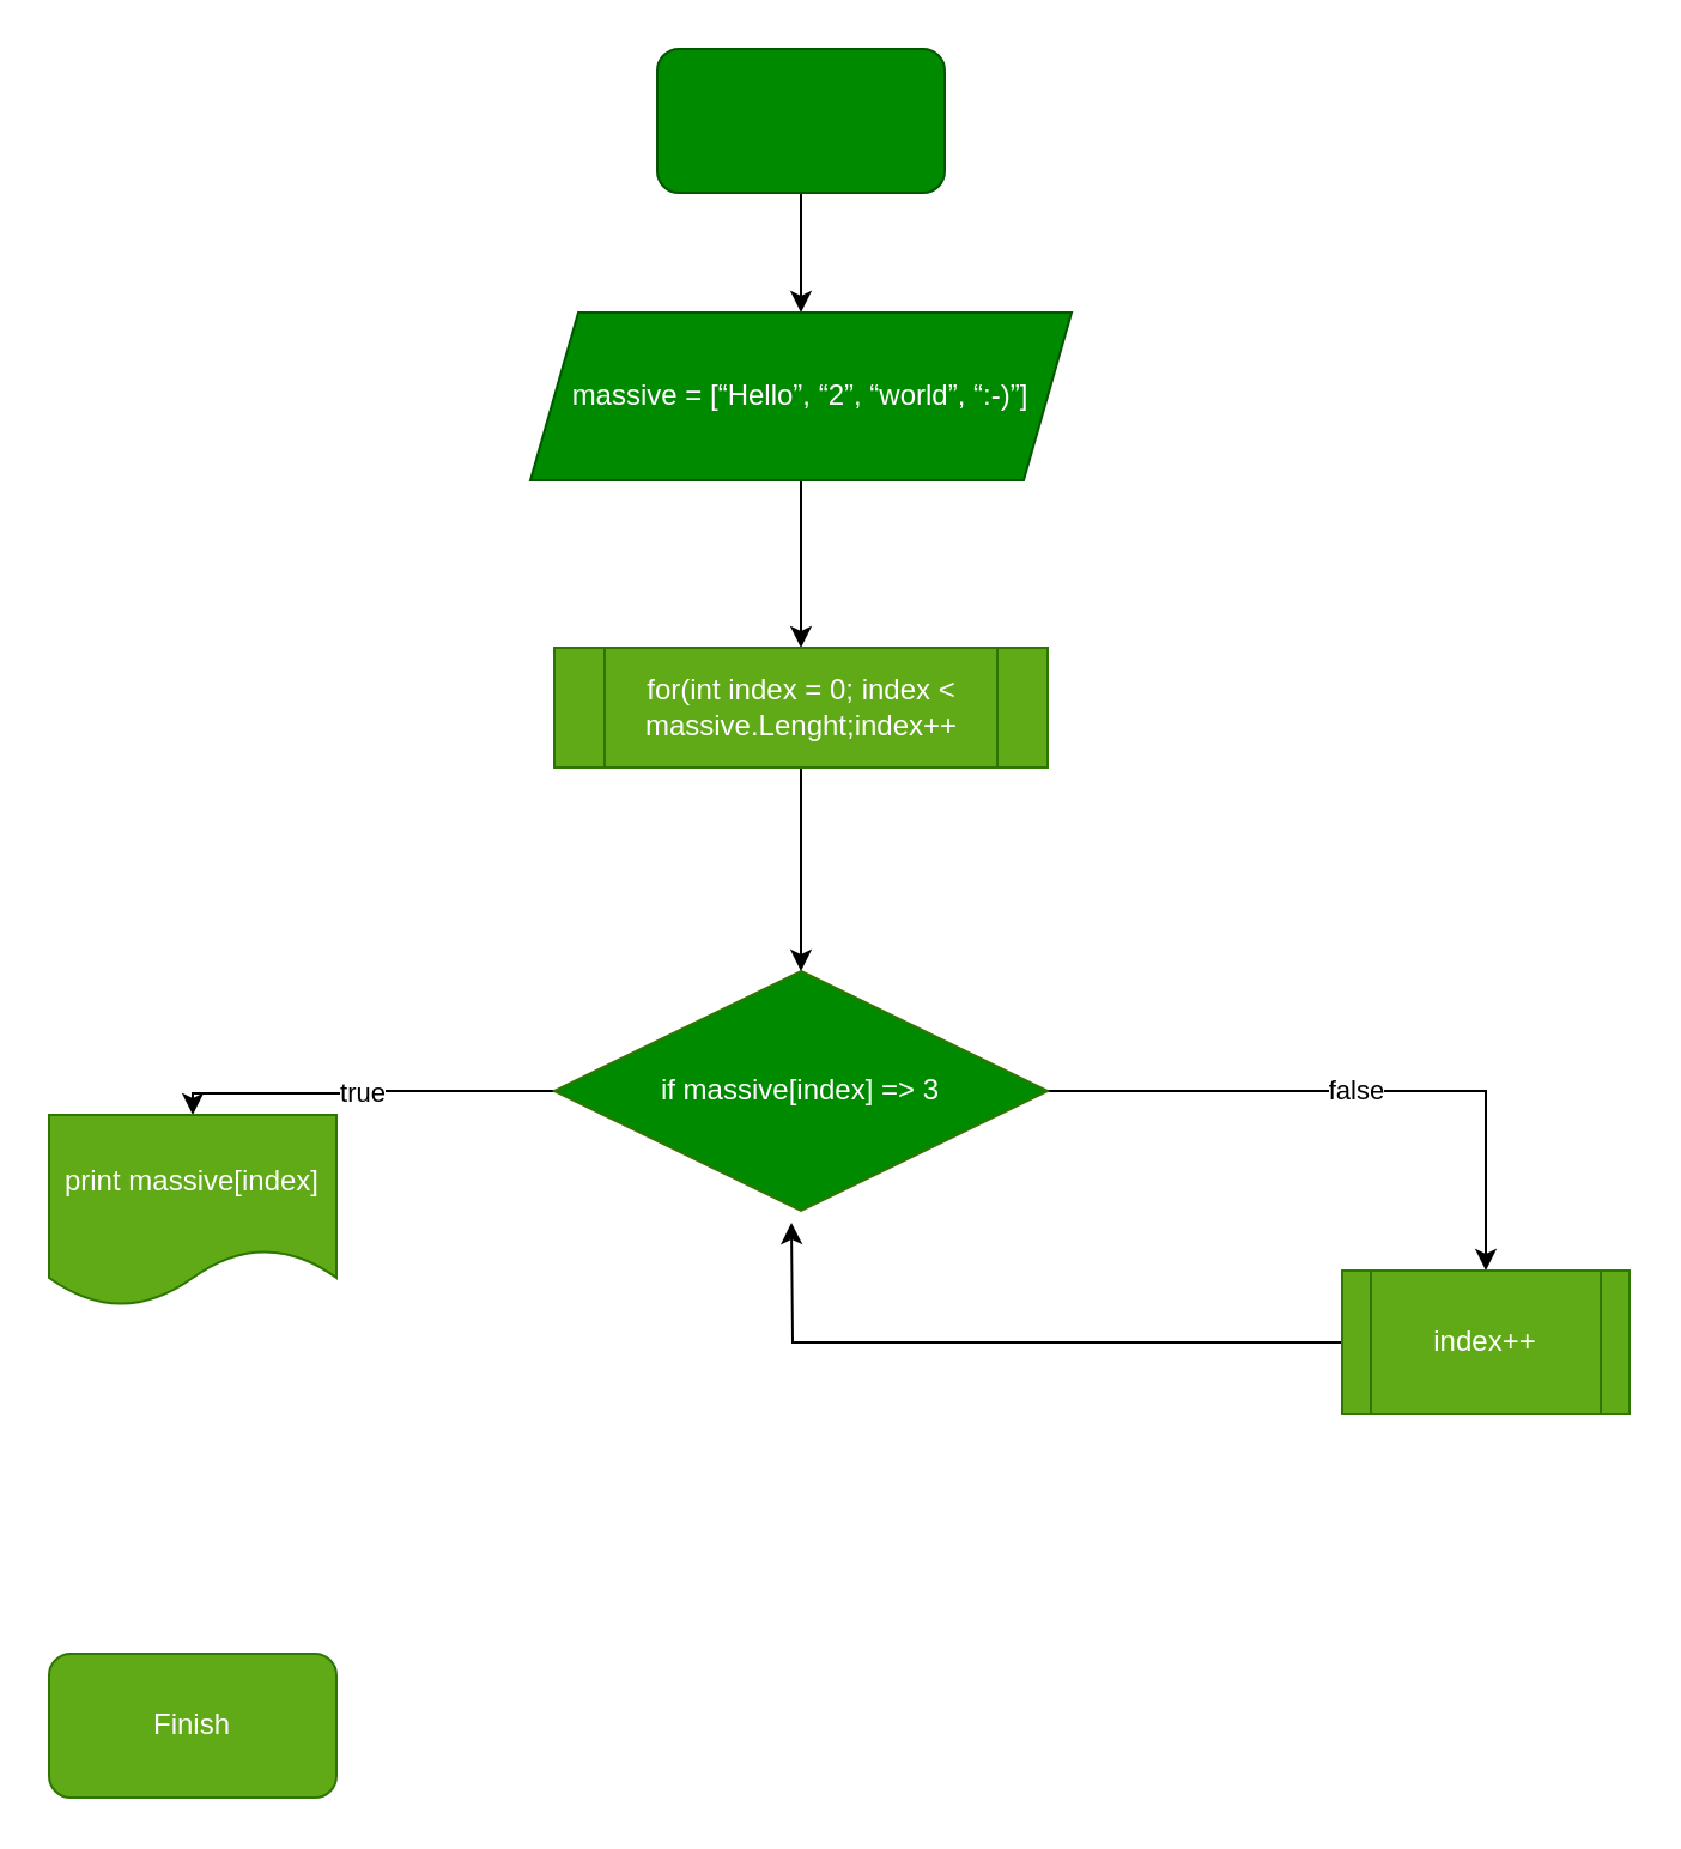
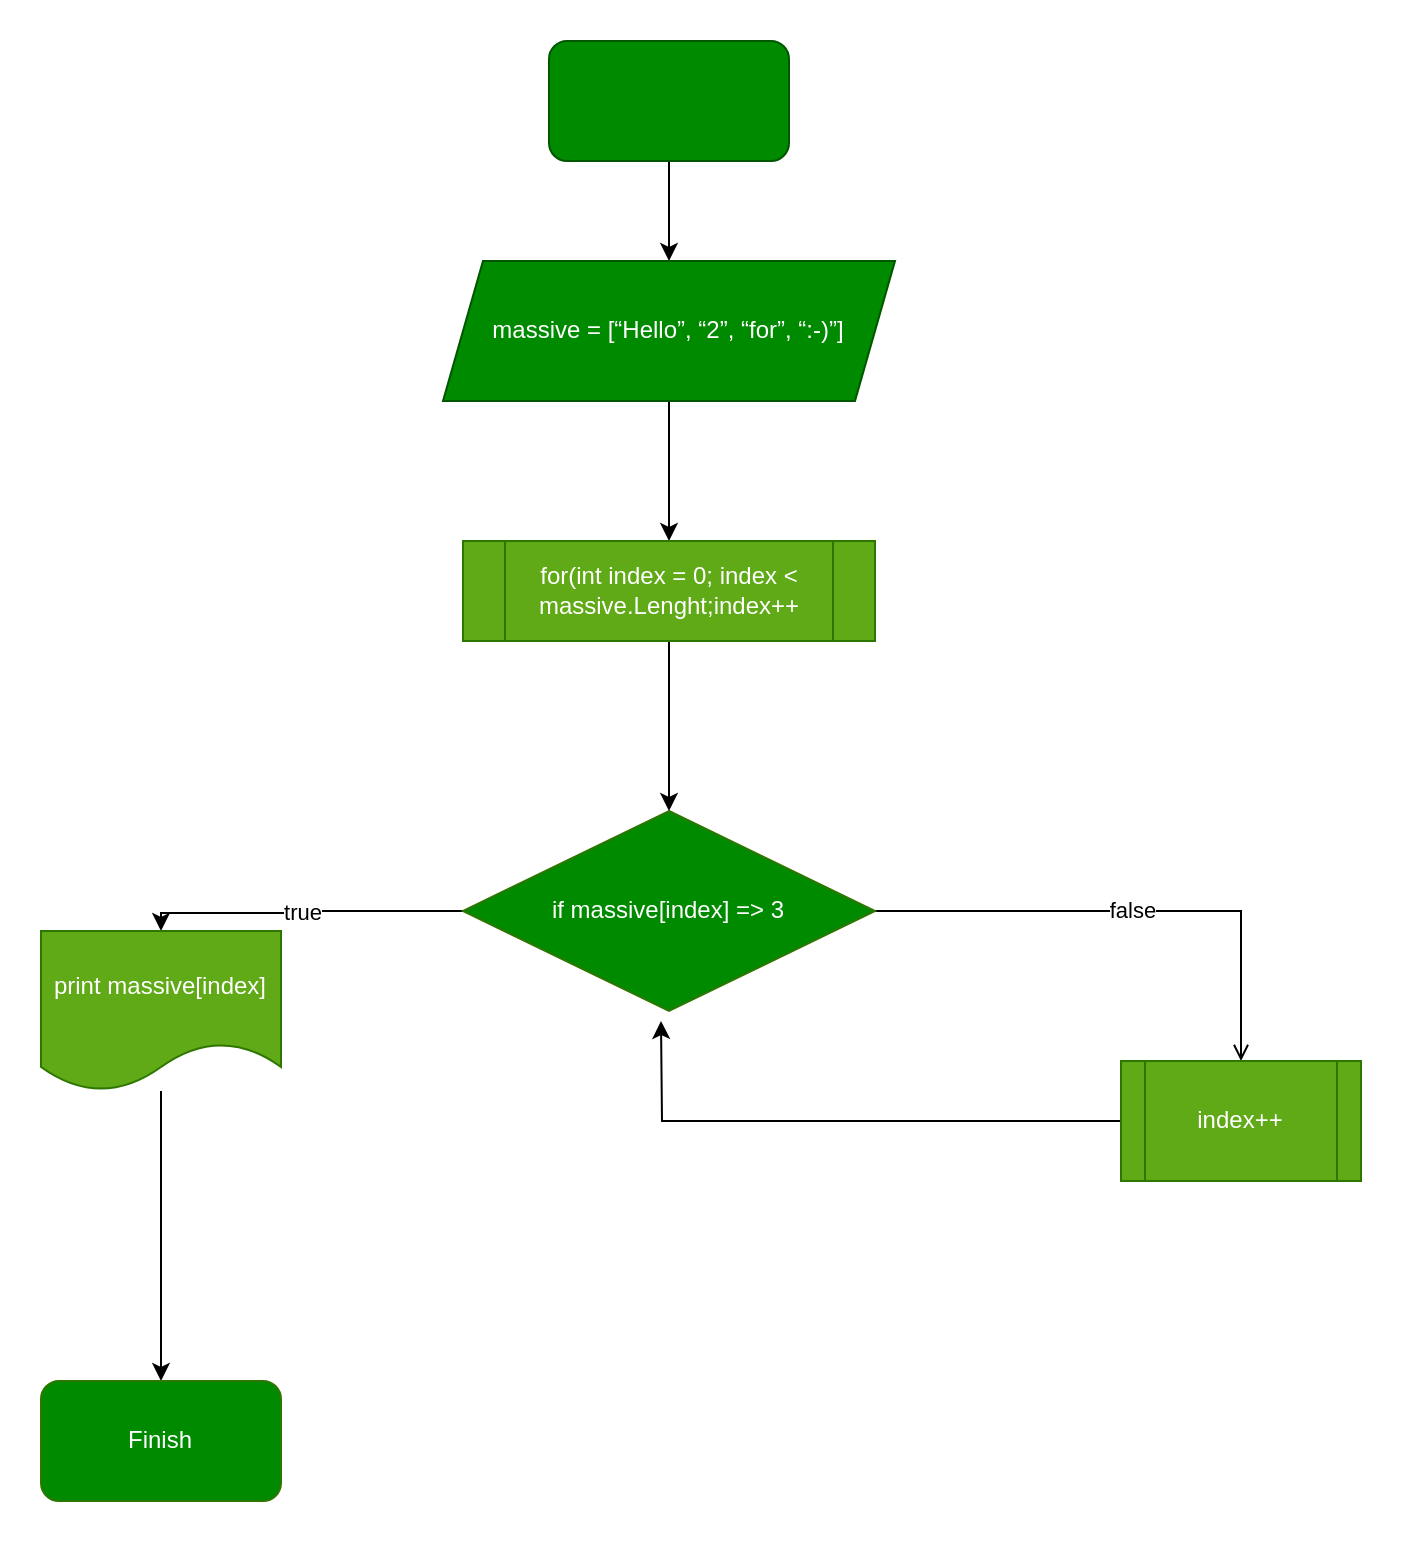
- <mxCell id="5" value="massive =&amp;nbsp;[“Hello”, “2”, “world”, “:-)”]&lt;br&gt;" style="shape=parallelogram;perimeter=parallelogramPerimeter;whiteSpace=wrap;html=1;fixedSize=1;fillColor=#008a00;fontColor=#ffffff;strokeColor=#005700;" vertex="1" parent="1"><mxGeometry x="221" y="130" width="226" height="70" as="geometry" /></mxCell>
+ <mxCell id="5" value="massive =&amp;nbsp;[“Hello”, “2”, “for”, “:-)”]&lt;br&gt;" style="shape=parallelogram;perimeter=parallelogramPerimeter;whiteSpace=wrap;html=1;fixedSize=1;fillColor=#008a00;fontColor=#ffffff;strokeColor=#005700;" vertex="1" parent="1"><mxGeometry x="221" y="130" width="226" height="70" as="geometry" /></mxCell>
- <mxCell id="7" value="false" style="edgeStyle=orthogonalEdgeStyle;rounded=0;orthogonalLoop=1;jettySize=auto;html=1;entryX=0.5;entryY=0;entryDx=0;entryDy=0;" edge="1" parent="1" source="8" target="14"><mxGeometry relative="1" as="geometry"><mxPoint x="620" y="455" as="targetPoint" /></mxGeometry></mxCell>
+ <mxCell id="7" value="false" style="edgeStyle=orthogonalEdgeStyle;rounded=0;orthogonalLoop=1;jettySize=auto;html=1;entryX=0.5;entryY=0;entryDx=0;entryDy=0;endArrow=open;" edge="1" parent="1" source="8" target="14"><mxGeometry relative="1" as="geometry"><mxPoint x="620" y="455" as="targetPoint" /></mxGeometry></mxCell>
+ <mxCell id="11" value="" style="edgeStyle=orthogonalEdgeStyle;rounded=0;orthogonalLoop=1;jettySize=auto;html=1;" edge="1" parent="1" source="12" target="15"><mxGeometry relative="1" as="geometry" /></mxCell>
- <mxCell id="15" value="Finish" style="rounded=1;whiteSpace=wrap;html=1;fillColor=#60a917;strokeColor=#2D7600;fontColor=#ffffff;" vertex="1" parent="1"><mxGeometry x="20" y="690" width="120" height="60" as="geometry" /></mxCell>
+ <mxCell id="15" value="Finish" style="rounded=1;whiteSpace=wrap;html=1;fillColor=#008a00;strokeColor=#2D7600;fontColor=#ffffff;" vertex="1" parent="1"><mxGeometry x="20" y="690" width="120" height="60" as="geometry" /></mxCell>
